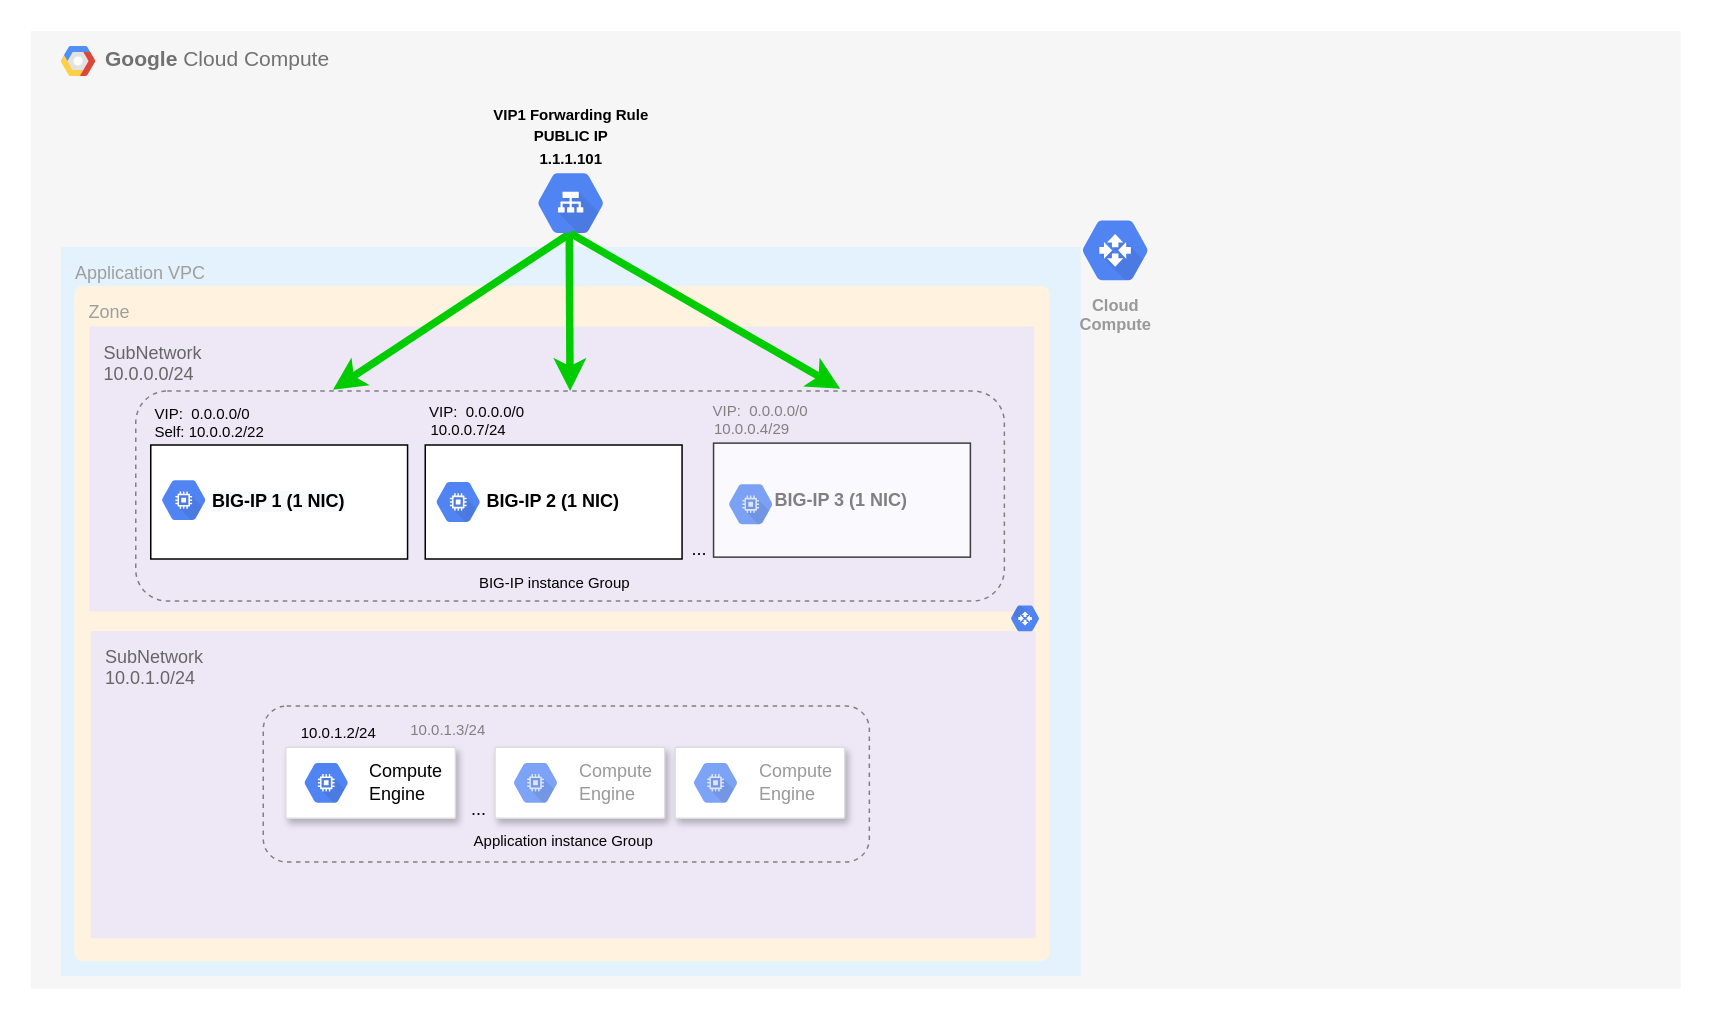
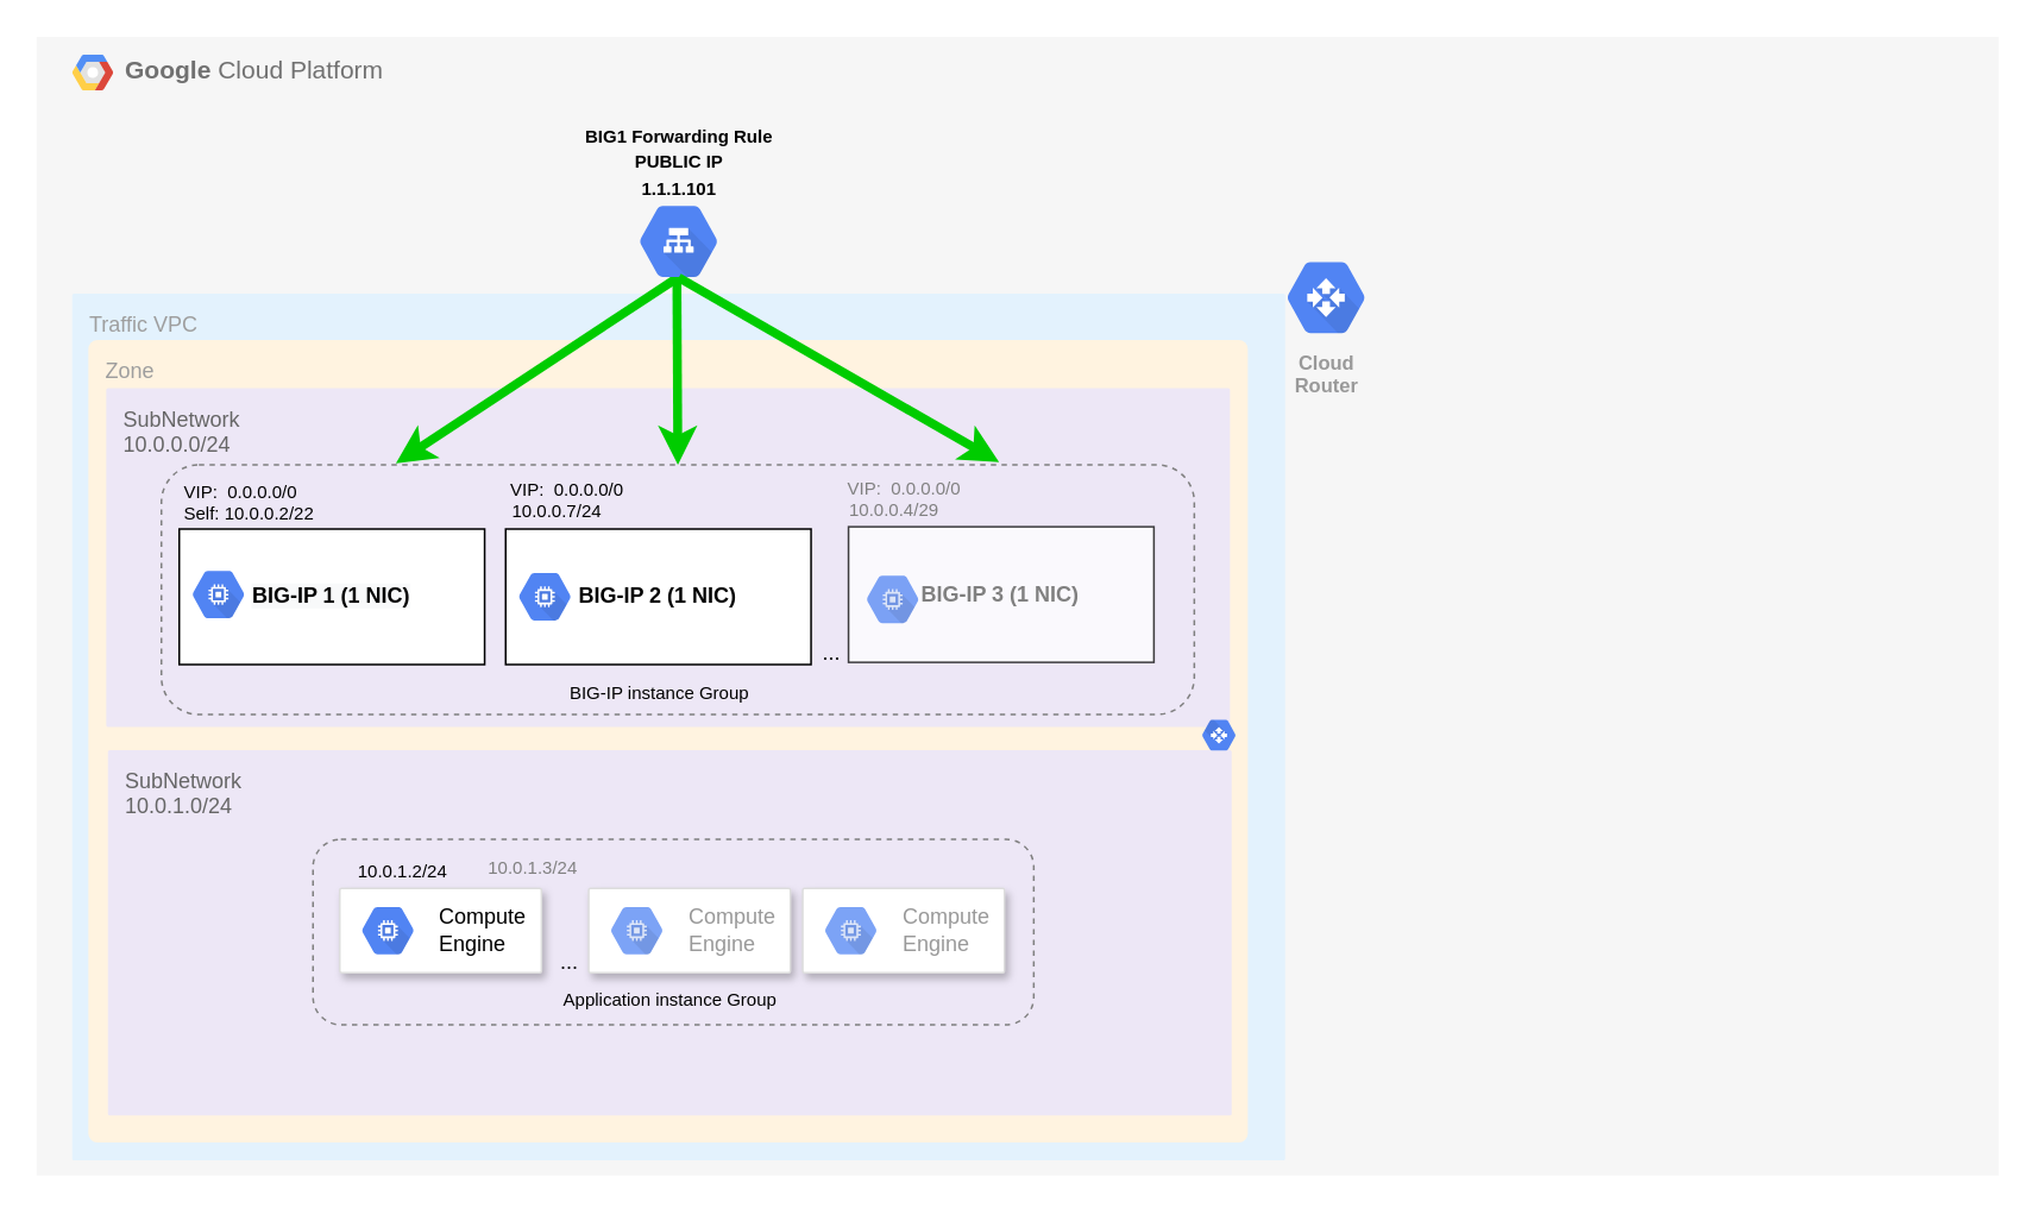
- <mxCell id="2" value="&lt;b&gt;Google &lt;/b&gt;Cloud Compute" style="fillColor=#F6F6F6;strokeColor=none;shadow=0;gradientColor=none;fontSize=14;align=left;spacing=10;fontColor=#717171;9E9E9E;verticalAlign=top;spacingTop=-4;fontStyle=0;spacingLeft=40;html=1;" parent="1" vertex="1"><mxGeometry y="20" width="1100" height="638.5" as="geometry" x="20" /></mxCell>
+ <mxCell id="2" value="&lt;b&gt;Google &lt;/b&gt;Cloud Platform" style="fillColor=#F6F6F6;strokeColor=none;shadow=0;gradientColor=none;fontSize=14;align=left;spacing=10;fontColor=#717171;9E9E9E;verticalAlign=top;spacingTop=-4;fontStyle=0;spacingLeft=40;html=1;" parent="1" vertex="1"><mxGeometry y="20" width="1100" height="638.5" as="geometry" x="20" /></mxCell>
- <mxCell id="30" value="&lt;font style=&quot;font-size: 10px&quot;&gt;&lt;b&gt;VIP1 Forwarding Rule&lt;br&gt;PUBLIC IP&lt;br&gt;1.1.1.101&lt;/b&gt;&lt;br&gt;&lt;/font&gt;" style="text;html=1;align=center;verticalAlign=middle;resizable=0;points=[];autosize=1;" parent="2" vertex="1"><mxGeometry x="300.004" y="44.53" width="120" height="50" as="geometry" /></mxCell>
+ <mxCell id="30" value="&lt;font style=&quot;font-size: 10px&quot;&gt;&lt;b&gt;BIG1 Forwarding Rule&lt;br&gt;PUBLIC IP&lt;br&gt;1.1.1.101&lt;/b&gt;&lt;br&gt;&lt;/font&gt;" style="text;html=1;align=center;verticalAlign=middle;resizable=0;points=[];autosize=1;" parent="2" vertex="1"><mxGeometry x="300.004" y="44.53" width="120" height="50" as="geometry" /></mxCell>
- <mxCell id="4" value="Application VPC" style="points=[[0,0,0],[0.25,0,0],[0.5,0,0],[0.75,0,0],[1,0,0],[1,0.25,0],[1,0.5,0],[1,0.75,0],[1,1,0],[0.75,1,0],[0.5,1,0],[0.25,1,0],[0,1,0],[0,0.75,0],[0,0.5,0],[0,0.25,0]];rounded=1;absoluteArcSize=1;arcSize=2;html=1;strokeColor=none;gradientColor=none;shadow=0;dashed=0;fontSize=12;fontColor=#9E9E9E;align=left;verticalAlign=top;spacing=10;spacingTop=-4;fillColor=#E3F2FD;" parent="2" vertex="1"><mxGeometry x="20" y="144.03" width="680" height="485.97" as="geometry" /></mxCell>
+ <mxCell id="4" value="Traffic VPC" style="points=[[0,0,0],[0.25,0,0],[0.5,0,0],[0.75,0,0],[1,0,0],[1,0.25,0],[1,0.5,0],[1,0.75,0],[1,1,0],[0.75,1,0],[0.5,1,0],[0.25,1,0],[0,1,0],[0,0.75,0],[0,0.5,0],[0,0.25,0]];rounded=1;absoluteArcSize=1;arcSize=2;html=1;strokeColor=none;gradientColor=none;shadow=0;dashed=0;fontSize=12;fontColor=#9E9E9E;align=left;verticalAlign=top;spacing=10;spacingTop=-4;fillColor=#E3F2FD;" parent="2" vertex="1"><mxGeometry x="20" y="144.03" width="680" height="485.97" as="geometry" /></mxCell>
- <mxCell id="26" value="Cloud&#10;Compute" style="html=1;fillColor=#5184F3;strokeColor=none;verticalAlign=top;labelPosition=center;verticalLabelPosition=bottom;align=center;spacingTop=-6;fontSize=11;fontStyle=1;fontColor=#999999;shape=mxgraph.gcp2.hexIcon;prIcon=cloud_router" parent="2" vertex="1"><mxGeometry x="690" y="117" width="66" height="58.5" as="geometry" /></mxCell>
+ <mxCell id="26" value="Cloud&#10;Router" style="html=1;fillColor=#5184F3;strokeColor=none;verticalAlign=top;labelPosition=center;verticalLabelPosition=bottom;align=center;spacingTop=-6;fontSize=11;fontStyle=1;fontColor=#999999;shape=mxgraph.gcp2.hexIcon;prIcon=cloud_router" parent="2" vertex="1"><mxGeometry x="690" y="117" width="66" height="58.5" as="geometry" /></mxCell>
